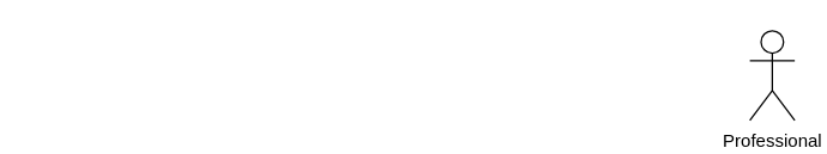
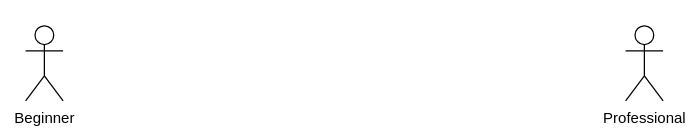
+ <mxCell id="2" value="Beginner" style="shape=umlActor;verticalLabelPosition=bottom;verticalAlign=top;html=1;outlineConnect=0;" vertex="1" parent="1"><mxGeometry x="20" y="20" width="30" height="60" as="geometry" /></mxCell>
